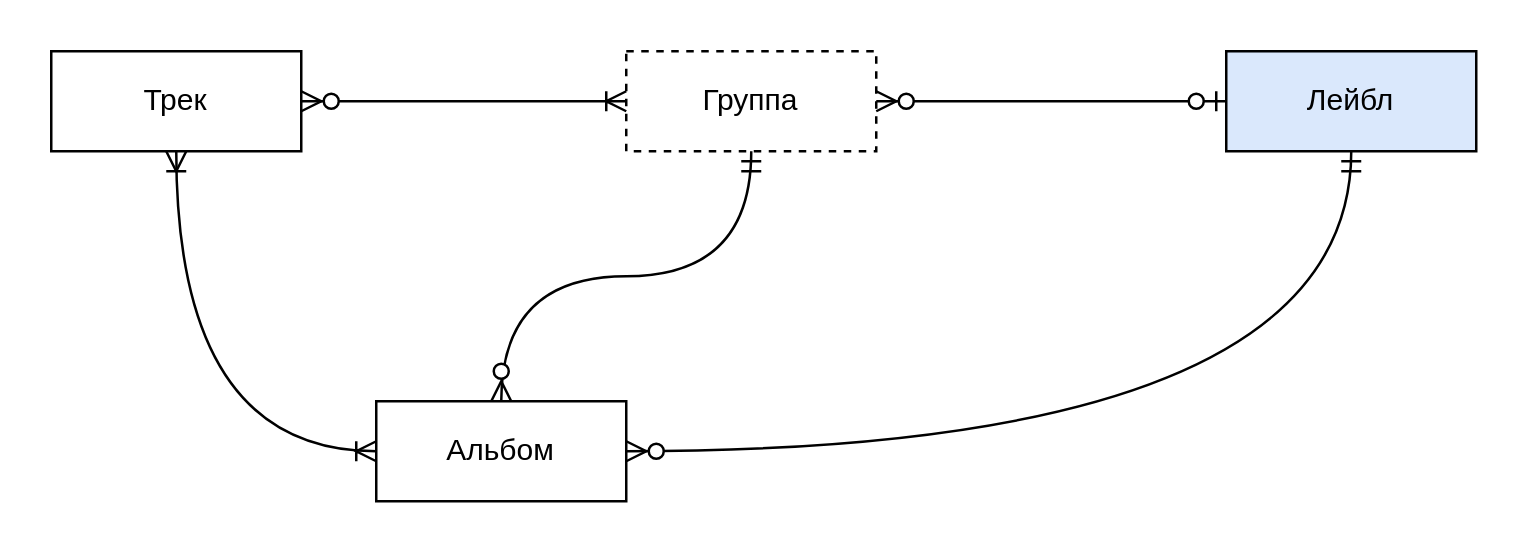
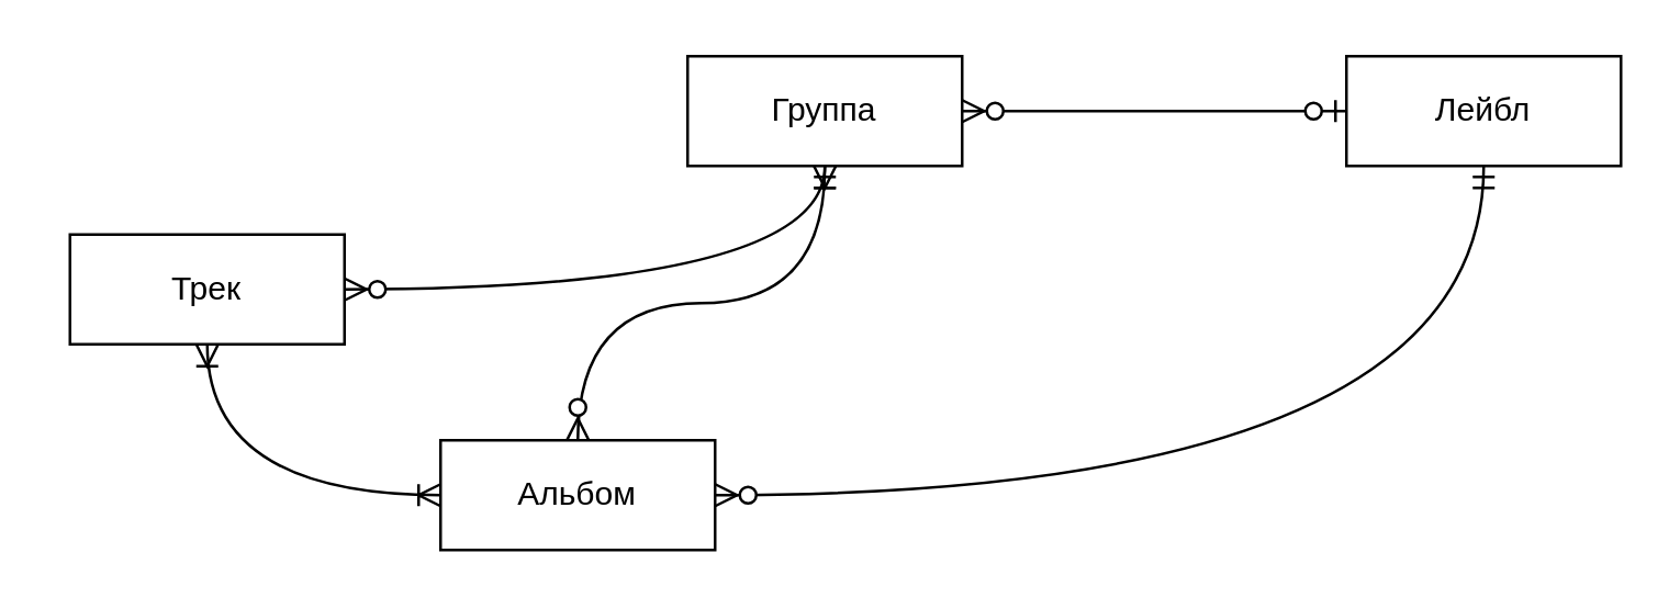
- <mxCell id="2" value="Трек" style="whiteSpace=wrap;html=1;align=center;strokeColor=default;verticalAlign=middle;fontFamily=Helvetica;fontSize=12;fontColor=default;fillColor=default;" parent="1" vertex="1"><mxGeometry x="20" y="20" width="100" height="40" as="geometry" /></mxCell>
+ <mxCell id="2" value="Трек" style="whiteSpace=wrap;html=1;align=center;strokeColor=default;verticalAlign=middle;fontFamily=Helvetica;fontSize=12;fontColor=default;fillColor=default;" parent="1" vertex="1"><mxGeometry x="25" y="85" width="100" height="40" as="geometry" /></mxCell>
- <mxCell id="4" value="Группа" style="whiteSpace=wrap;html=1;align=center;dashed=1;" parent="1" vertex="1"><mxGeometry x="250" y="20" width="100" height="40" as="geometry" /></mxCell>
+ <mxCell id="4" value="Группа" style="whiteSpace=wrap;html=1;align=center;" parent="1" vertex="1"><mxGeometry x="250" y="20" width="100" height="40" as="geometry" /></mxCell>
- <mxCell id="3" value="Лейбл" style="whiteSpace=wrap;html=1;align=center;fillColor=#dae8fc;" parent="1" vertex="1"><mxGeometry x="490" y="20" width="100" height="40" as="geometry" /></mxCell>
+ <mxCell id="3" value="Лейбл" style="whiteSpace=wrap;html=1;align=center;" parent="1" vertex="1"><mxGeometry x="490" y="20" width="100" height="40" as="geometry" /></mxCell>
- <mxCell id="5" value="Альбом" style="whiteSpace=wrap;html=1;align=center;strokeColor=default;verticalAlign=middle;fontFamily=Helvetica;fontSize=12;fontColor=default;fillColor=default;" parent="1" vertex="1"><mxGeometry x="150" y="160" width="100" height="40" as="geometry" /></mxCell>
+ <mxCell id="5" value="Альбом" style="whiteSpace=wrap;html=1;align=center;strokeColor=default;verticalAlign=middle;fontFamily=Helvetica;fontSize=12;fontColor=default;fillColor=default;" parent="1" vertex="1"><mxGeometry x="160" y="160" width="100" height="40" as="geometry" /></mxCell>
